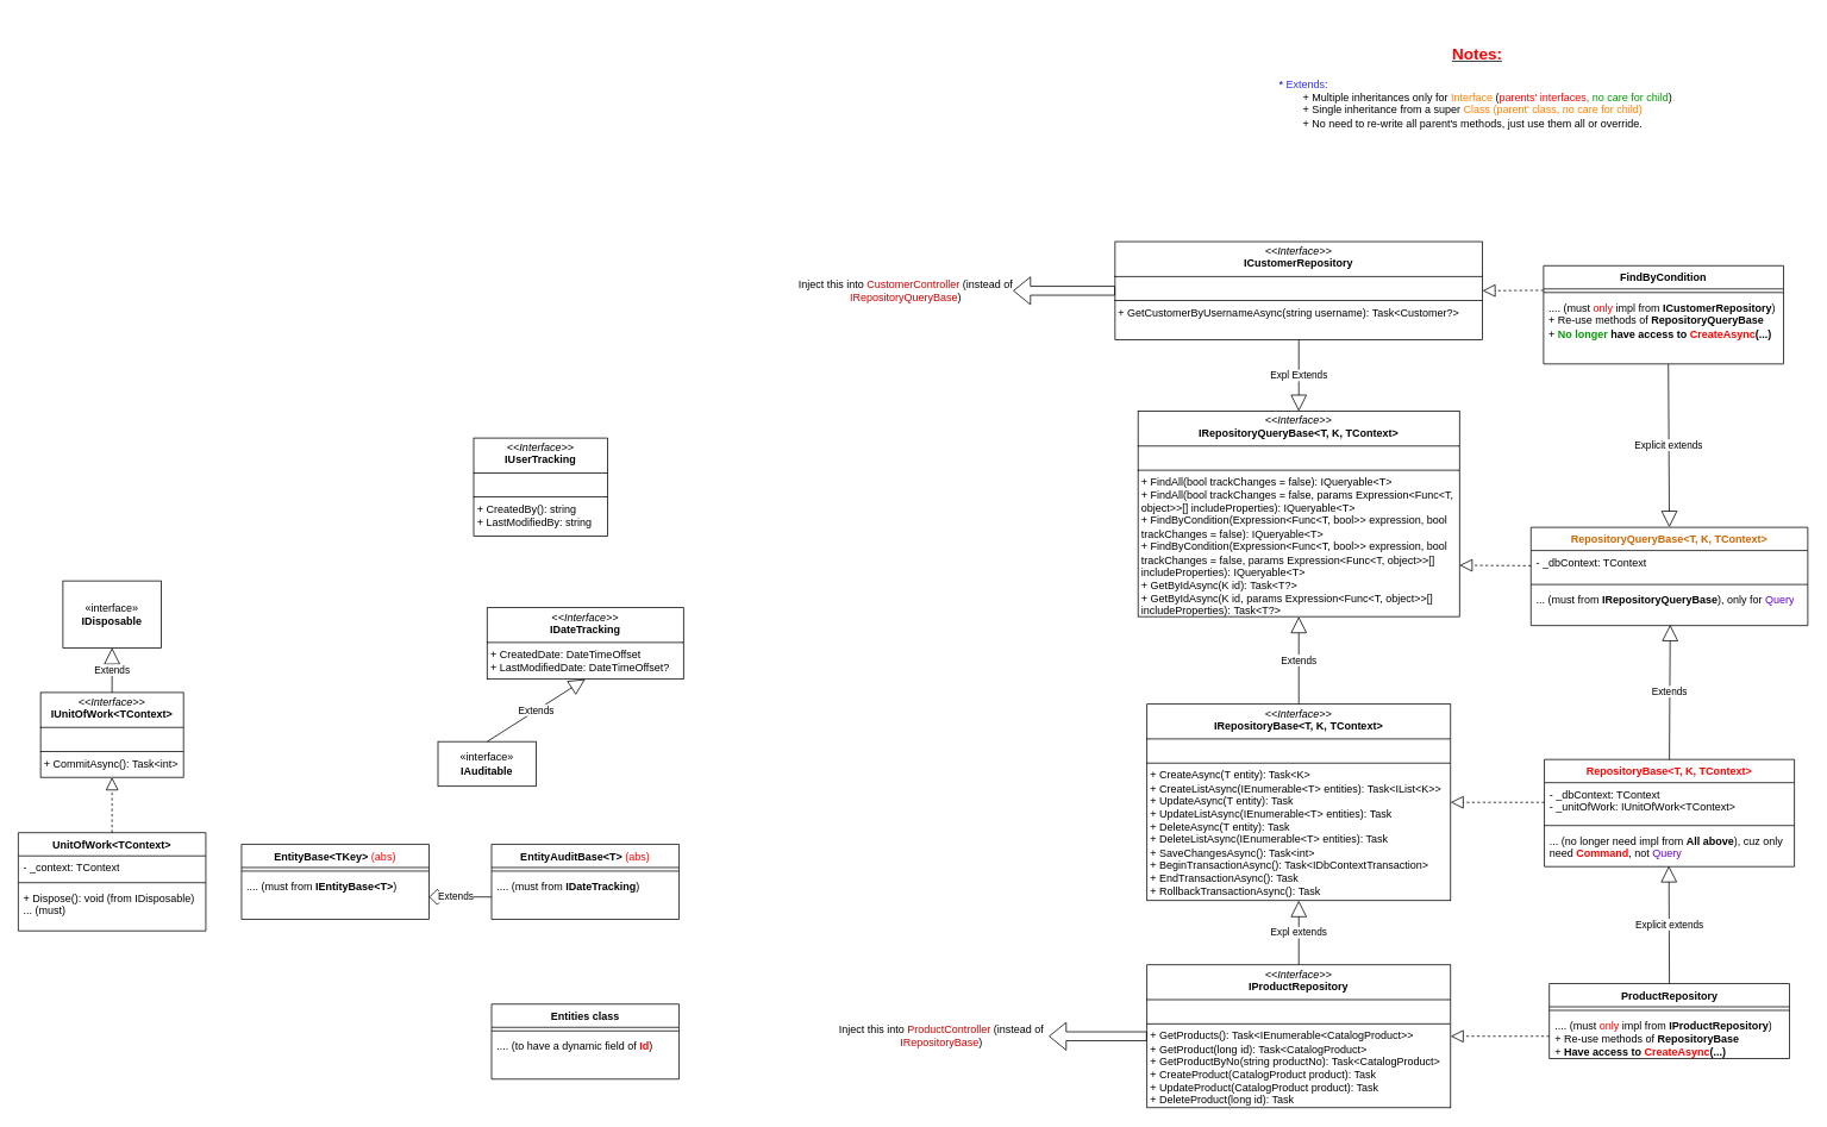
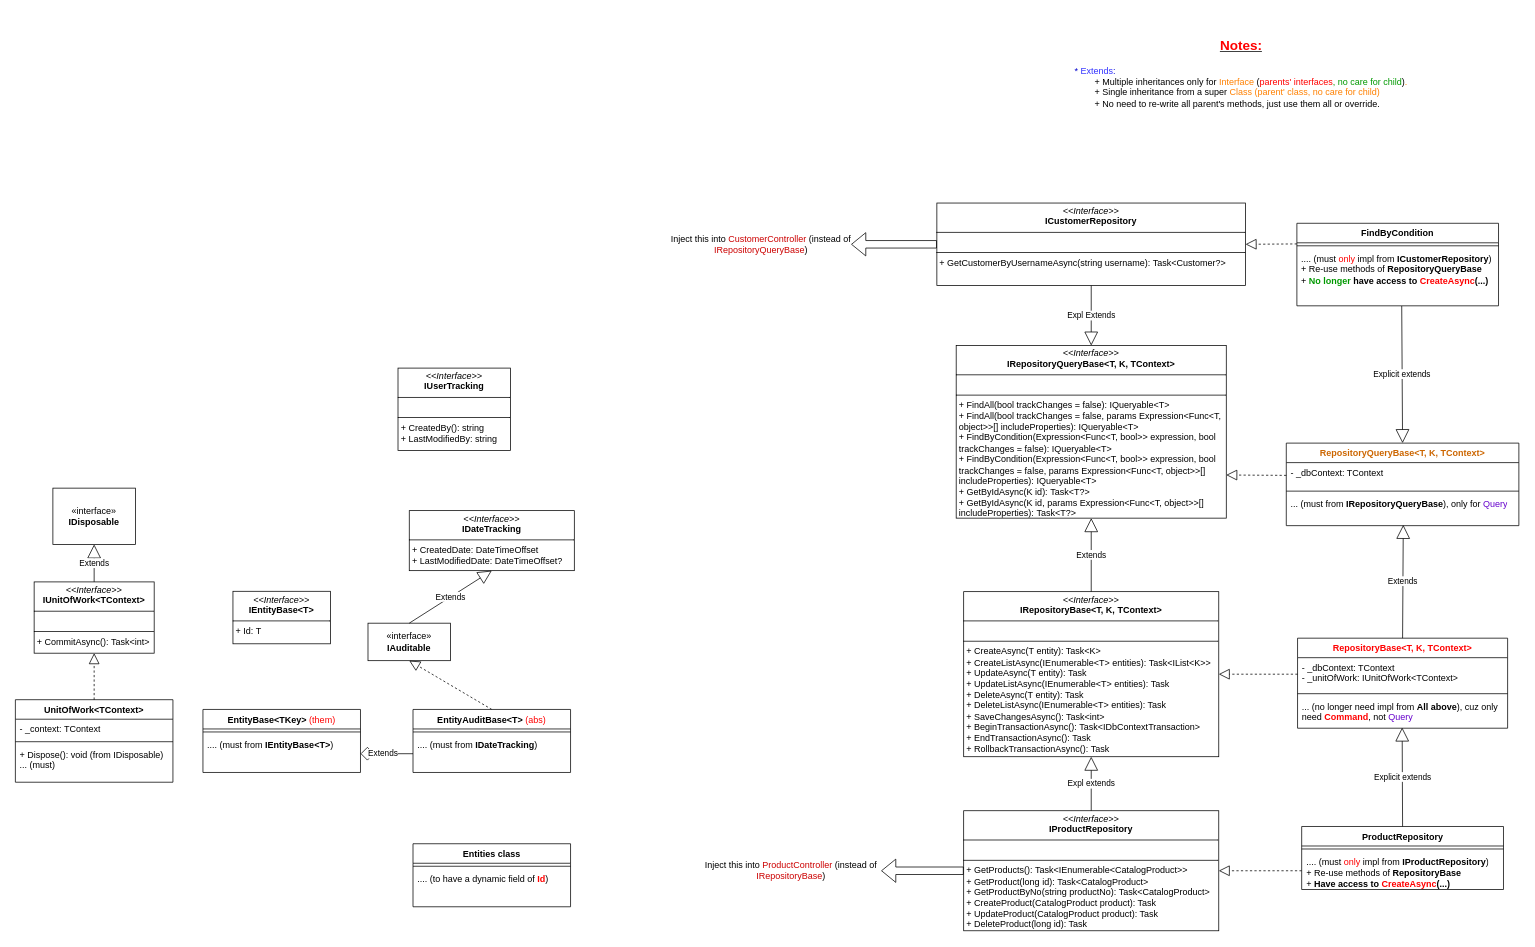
+ <mxCell id="5" value="&lt;p style=&quot;margin:0px;margin-top:4px;text-align:center;&quot;&gt;&lt;i&gt;&amp;lt;&amp;lt;Interface&amp;gt;&amp;gt;&lt;/i&gt;&lt;br&gt;&lt;b&gt;IEntityBase&amp;lt;T&amp;gt;&lt;/b&gt;&lt;/p&gt;&lt;hr size=&quot;1&quot; style=&quot;border-style:solid;&quot;&gt;&lt;p style=&quot;margin:0px;margin-left:4px;&quot;&gt;+ Id: T&lt;br&gt;&lt;/p&gt;" style="verticalAlign=top;align=left;overflow=fill;html=1;whiteSpace=wrap;" parent="1" vertex="1"><mxGeometry x="310" y="787.5" width="130" height="70" as="geometry" /></mxCell>
+ <mxCell id="4" value="" style="endArrow=block;dashed=1;endFill=0;endSize=12;html=1;rounded=0;entryX=0.5;entryY=1;entryDx=0;entryDy=0;exitX=0.5;exitY=0;exitDx=0;exitDy=0;" parent="1" source="33" target="3" edge="1"><mxGeometry width="160" relative="1" as="geometry"><mxPoint x="310" y="960" as="sourcePoint" /><mxPoint x="470" y="960" as="targetPoint" /></mxGeometry></mxCell>
- <mxCell id="36" value="&lt;b&gt;EntityBase&amp;lt;TKey&amp;gt; &lt;/b&gt;&lt;span style=&quot;font-weight: normal;&quot;&gt;&lt;font style=&quot;color: rgb(255, 0, 0);&quot;&gt;(abs)&lt;/font&gt;&lt;/span&gt;" style="swimlane;fontStyle=1;align=center;verticalAlign=top;childLayout=stackLayout;horizontal=1;startSize=26;horizontalStack=0;resizeParent=1;resizeParentMax=0;resizeLast=0;collapsible=1;marginBottom=0;whiteSpace=wrap;html=1;" parent="1" vertex="1"><mxGeometry x="270" y="945" width="210" height="84" as="geometry"><mxRectangle x="-315" y="870" width="150" height="30" as="alternateBounds" /></mxGeometry></mxCell>
+ <mxCell id="36" value="&lt;b&gt;EntityBase&amp;lt;TKey&amp;gt; &lt;/b&gt;&lt;span style=&quot;font-weight: normal;&quot;&gt;&lt;font style=&quot;color: rgb(255, 0, 0);&quot;&gt;(them)&lt;/font&gt;&lt;/span&gt;" style="swimlane;fontStyle=1;align=center;verticalAlign=top;childLayout=stackLayout;horizontal=1;startSize=26;horizontalStack=0;resizeParent=1;resizeParentMax=0;resizeLast=0;collapsible=1;marginBottom=0;whiteSpace=wrap;html=1;" parent="1" vertex="1"><mxGeometry x="270" y="945" width="210" height="84" as="geometry"><mxRectangle x="-315" y="870" width="150" height="30" as="alternateBounds" /></mxGeometry></mxCell>
